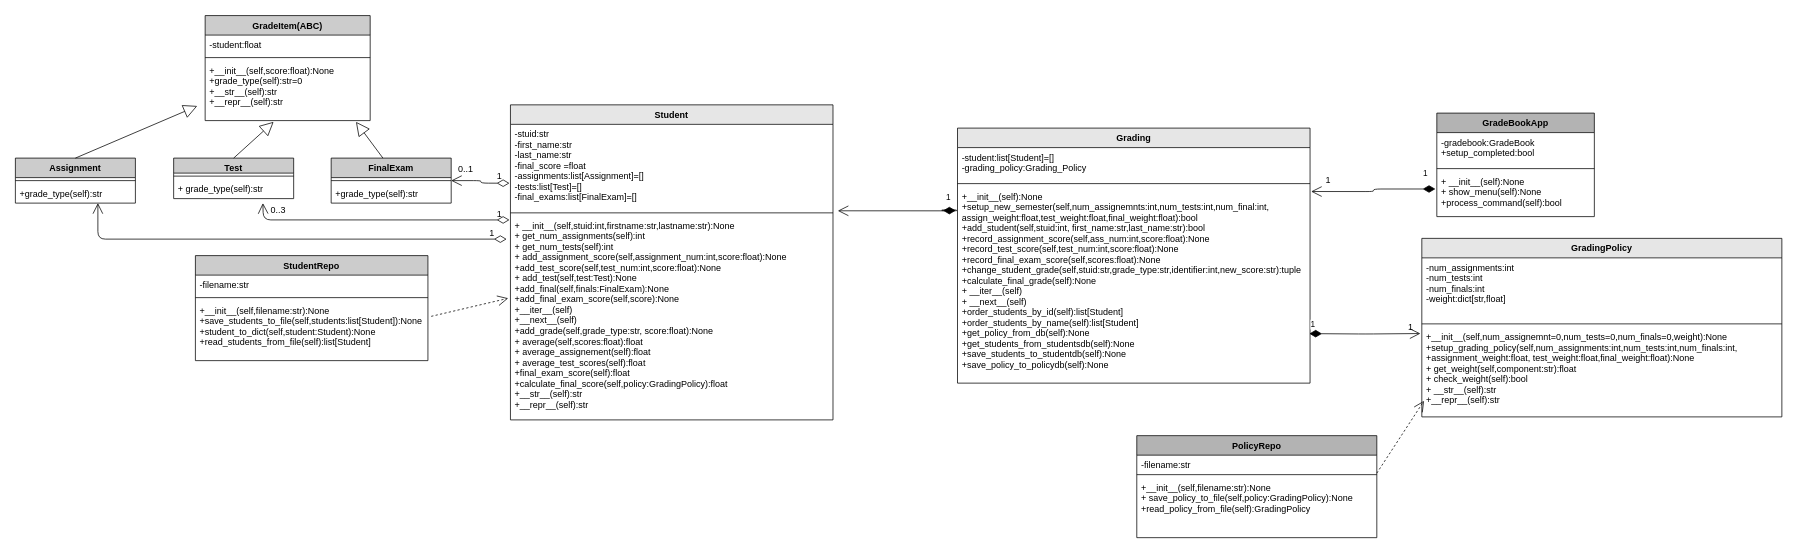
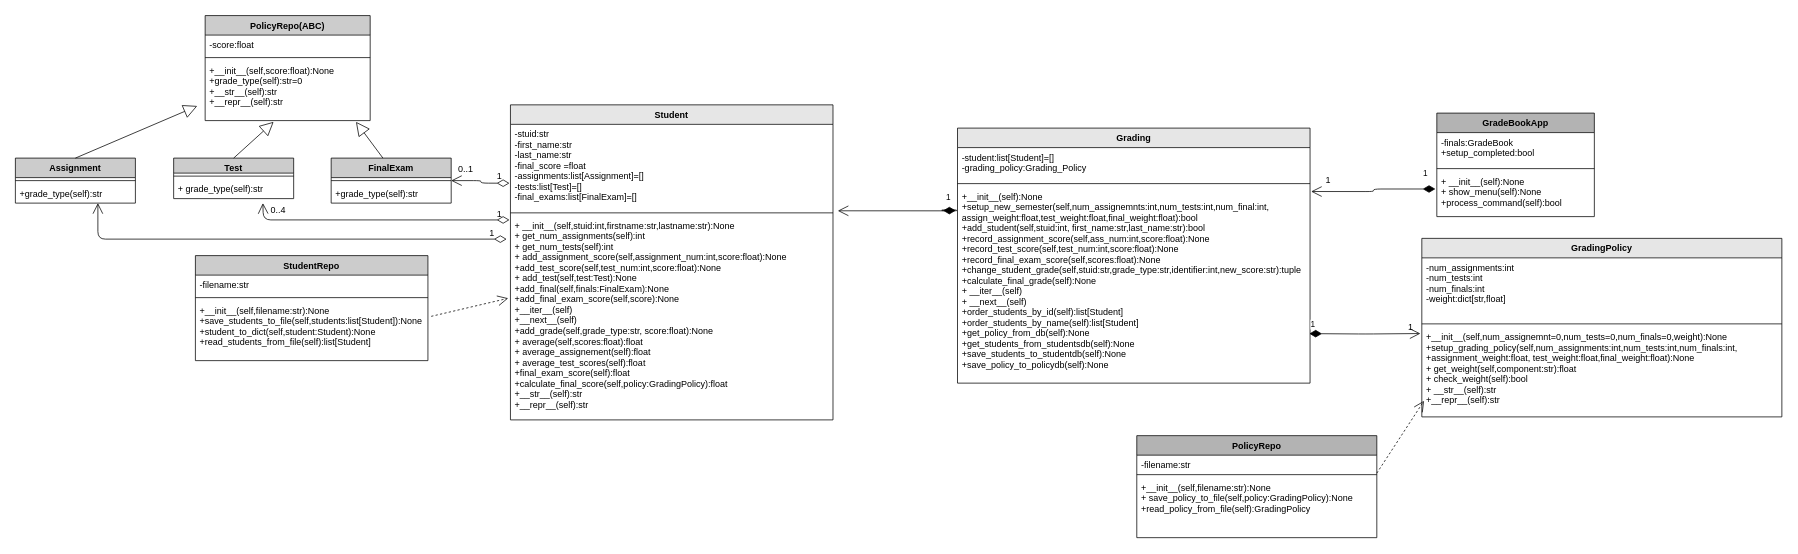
- <mxCell id="14" value="GradeItem(ABC)" style="swimlane;fontStyle=1;align=center;verticalAlign=top;childLayout=stackLayout;horizontal=1;startSize=26;horizontalStack=0;resizeParent=1;resizeParentMax=0;resizeLast=0;collapsible=1;marginBottom=0;fillColor=#CCCCCC;" parent="1" vertex="1"><mxGeometry x="273" y="20" width="220" height="140" as="geometry" /></mxCell>
+ <mxCell id="14" value="PolicyRepo(ABC)" style="swimlane;fontStyle=1;align=center;verticalAlign=top;childLayout=stackLayout;horizontal=1;startSize=26;horizontalStack=0;resizeParent=1;resizeParentMax=0;resizeLast=0;collapsible=1;marginBottom=0;fillColor=#CCCCCC;" parent="1" vertex="1"><mxGeometry x="273" y="20" width="220" height="140" as="geometry" /></mxCell>
- <mxCell id="15" value="-student:float" style="text;strokeColor=none;fillColor=none;align=left;verticalAlign=top;spacingLeft=4;spacingRight=4;overflow=hidden;rotatable=0;points=[[0,0.5],[1,0.5]];portConstraint=eastwest;" parent="14" vertex="1"><mxGeometry y="26" width="220" height="26" as="geometry" /></mxCell>
+ <mxCell id="15" value="-score:float" style="text;strokeColor=none;fillColor=none;align=left;verticalAlign=top;spacingLeft=4;spacingRight=4;overflow=hidden;rotatable=0;points=[[0,0.5],[1,0.5]];portConstraint=eastwest;" parent="14" vertex="1"><mxGeometry y="26" width="220" height="26" as="geometry" /></mxCell>
- <mxCell id="28" value="-gradebook:GradeBook&#10;+setup_completed:bool" style="text;strokeColor=none;fillColor=none;align=left;verticalAlign=top;spacingLeft=4;spacingRight=4;overflow=hidden;rotatable=0;points=[[0,0.5],[1,0.5]];portConstraint=eastwest;" parent="27" vertex="1"><mxGeometry y="26" width="210" height="44" as="geometry" /></mxCell>
+ <mxCell id="28" value="-finals:GradeBook&#10;+setup_completed:bool" style="text;strokeColor=none;fillColor=none;align=left;verticalAlign=top;spacingLeft=4;spacingRight=4;overflow=hidden;rotatable=0;points=[[0,0.5],[1,0.5]];portConstraint=eastwest;" parent="27" vertex="1"><mxGeometry y="26" width="210" height="44" as="geometry" /></mxCell>
- <mxCell id="52" value="0..3" style="text;html=1;align=center;verticalAlign=middle;resizable=0;points=[];autosize=1;strokeColor=none;fillColor=none;" parent="1" vertex="1"><mxGeometry x="350" y="265" width="40" height="30" as="geometry" /></mxCell>
+ <mxCell id="52" value="0..4" style="text;html=1;align=center;verticalAlign=middle;resizable=0;points=[];autosize=1;strokeColor=none;fillColor=none;" parent="1" vertex="1"><mxGeometry x="350" y="265" width="40" height="30" as="geometry" /></mxCell>
